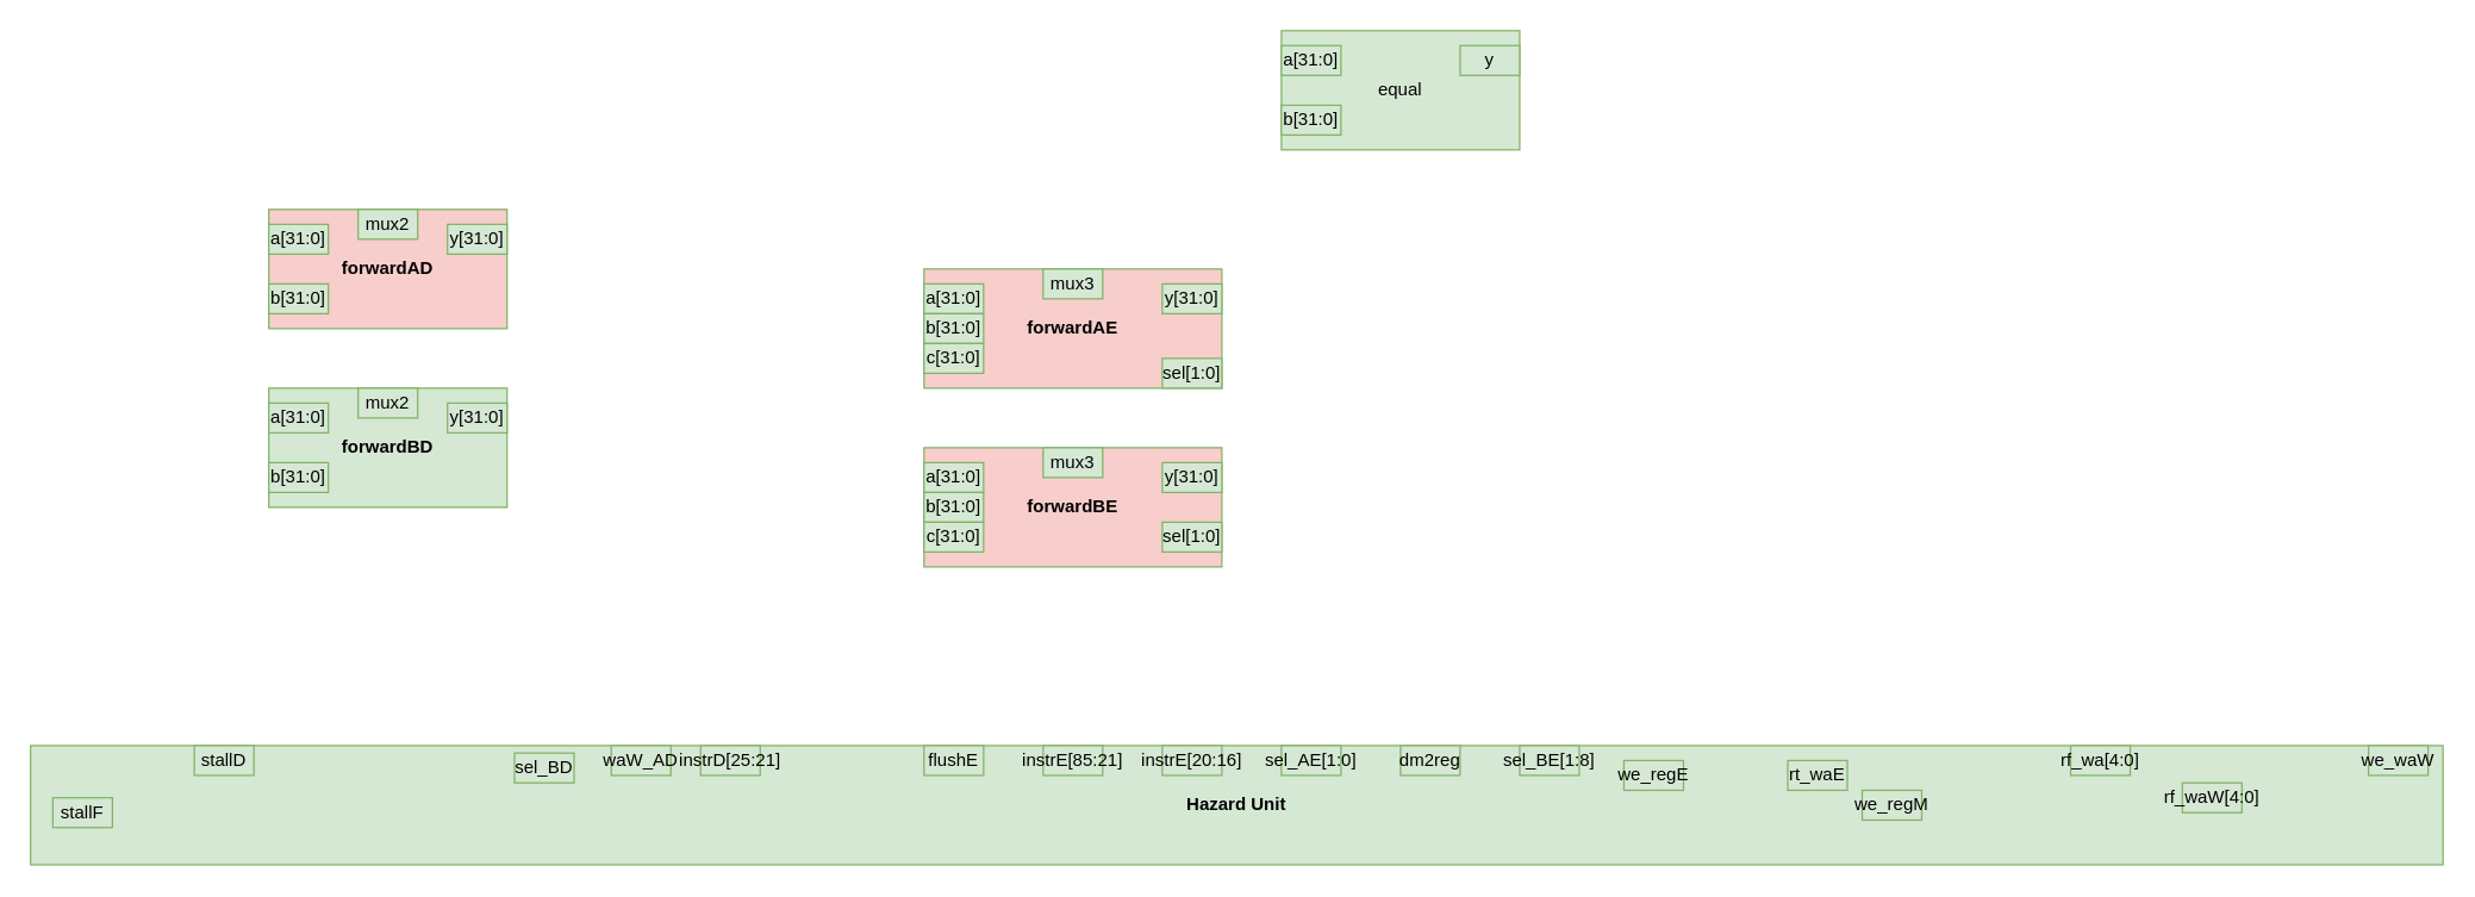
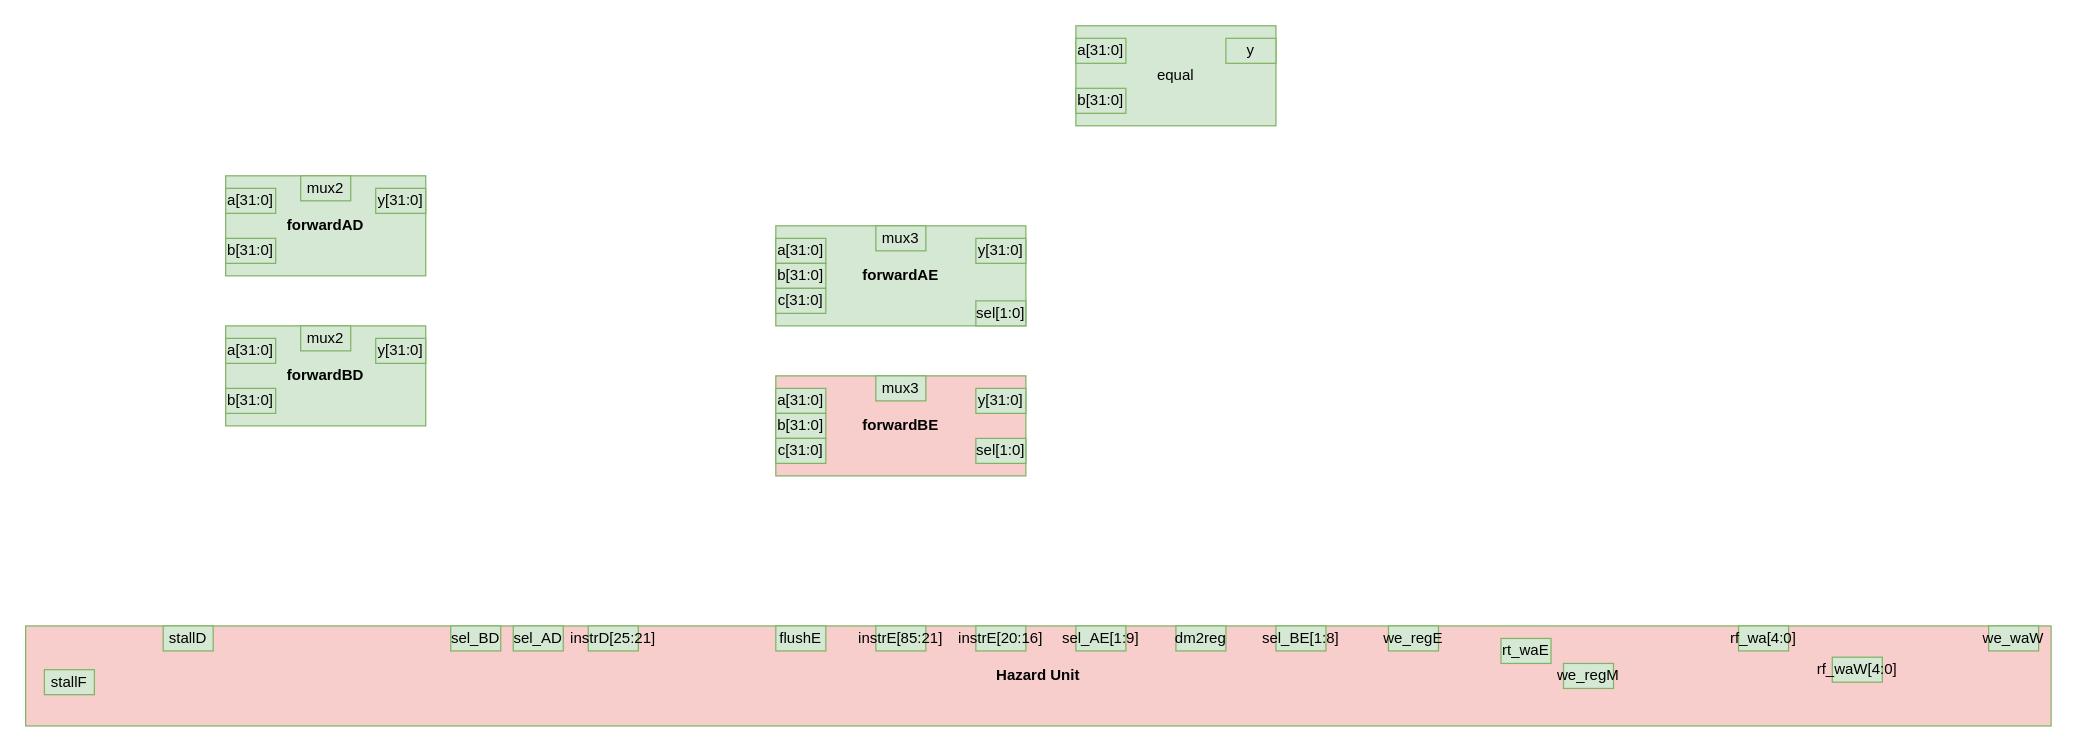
- <mxCell id="2" value="&lt;b&gt;forwardAD&lt;/b&gt;" style="rounded=0;whiteSpace=wrap;html=1;fillColor=#f8cecc;strokeColor=#82b366;" vertex="1" parent="1"><mxGeometry x="180" y="140" width="160" height="80" as="geometry" /></mxCell>
+ <mxCell id="2" value="&lt;b&gt;forwardAD&lt;/b&gt;" style="rounded=0;whiteSpace=wrap;html=1;fillColor=#d5e8d4;strokeColor=#82b366;" vertex="1" parent="1"><mxGeometry x="180" y="140" width="160" height="80" as="geometry" /></mxCell>
- <mxCell id="10" value="&lt;b&gt;forwardAE&lt;/b&gt;" style="rounded=0;whiteSpace=wrap;html=1;fillColor=#f8cecc;strokeColor=#82b366;" vertex="1" parent="1"><mxGeometry x="620" y="180" width="200" height="80" as="geometry" /></mxCell>
+ <mxCell id="10" value="&lt;b&gt;forwardAE&lt;/b&gt;" style="rounded=0;whiteSpace=wrap;html=1;fillColor=#d5e8d4;strokeColor=#82b366;" vertex="1" parent="1"><mxGeometry x="620" y="180" width="200" height="80" as="geometry" /></mxCell>
- <mxCell id="30" value="waW_AD" style="text;html=1;strokeColor=#82b366;fillColor=#d5e8d4;align=center;verticalAlign=middle;whiteSpace=wrap;rounded=0;" vertex="1" parent="1"><mxGeometry x="410" y="500" width="40" height="20" as="geometry" /></mxCell>
+ <mxCell id="30" value="sel_AD" style="text;html=1;strokeColor=#82b366;fillColor=#d5e8d4;align=center;verticalAlign=middle;whiteSpace=wrap;rounded=0;" vertex="1" parent="1"><mxGeometry x="410" y="500" width="40" height="20" as="geometry" /></mxCell>
- <mxCell id="35" value="sel_AE[1:0]" style="text;html=1;strokeColor=#82b366;fillColor=#d5e8d4;align=center;verticalAlign=middle;whiteSpace=wrap;rounded=0;" vertex="1" parent="1"><mxGeometry x="860" y="500" width="40" height="20" as="geometry" /></mxCell>
+ <mxCell id="35" value="sel_AE[1:9]" style="text;html=1;strokeColor=#82b366;fillColor=#d5e8d4;align=center;verticalAlign=middle;whiteSpace=wrap;rounded=0;" vertex="1" parent="1"><mxGeometry x="860" y="500" width="40" height="20" as="geometry" /></mxCell>
- <mxCell id="29" value="sel_BD" style="text;html=1;strokeColor=#82b366;fillColor=#d5e8d4;align=center;verticalAlign=middle;whiteSpace=wrap;rounded=0;" vertex="1" parent="1"><mxGeometry x="345" y="505" width="40" height="20" as="geometry" /></mxCell>
+ <mxCell id="29" value="sel_BD" style="text;html=1;strokeColor=#82b366;fillColor=#d5e8d4;align=center;verticalAlign=middle;whiteSpace=wrap;rounded=0;" vertex="1" parent="1"><mxGeometry x="360" y="500" width="40" height="20" as="geometry" /></mxCell>
- <mxCell id="38" value="we_regE" style="text;html=1;strokeColor=#82b366;fillColor=#d5e8d4;align=center;verticalAlign=middle;whiteSpace=wrap;rounded=0;" vertex="1" parent="1"><mxGeometry x="1090" y="510" width="40" height="20" as="geometry" /></mxCell>
+ <mxCell id="38" value="we_regE" style="text;html=1;strokeColor=#82b366;fillColor=#d5e8d4;align=center;verticalAlign=middle;whiteSpace=wrap;rounded=0;" vertex="1" parent="1"><mxGeometry x="1110" y="500" width="40" height="20" as="geometry" /></mxCell>
- <mxCell id="26" value="&lt;b&gt;Hazard Unit&lt;/b&gt;" style="rounded=0;whiteSpace=wrap;html=1;fillColor=#d5e8d4;strokeColor=#82b366;" vertex="1" parent="1"><mxGeometry y="500" width="1620" height="80" as="geometry" x="20" /></mxCell>
+ <mxCell id="26" value="&lt;b&gt;Hazard Unit&lt;/b&gt;" style="rounded=0;whiteSpace=wrap;html=1;fillColor=#f8cecc;strokeColor=#82b366;" vertex="1" parent="1"><mxGeometry y="500" width="1620" height="80" as="geometry" x="20" /></mxCell>
